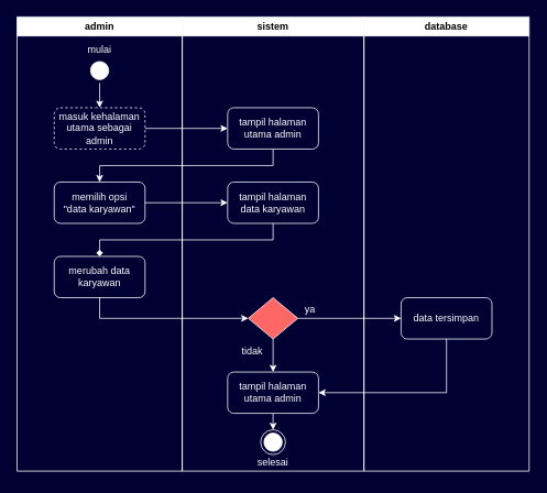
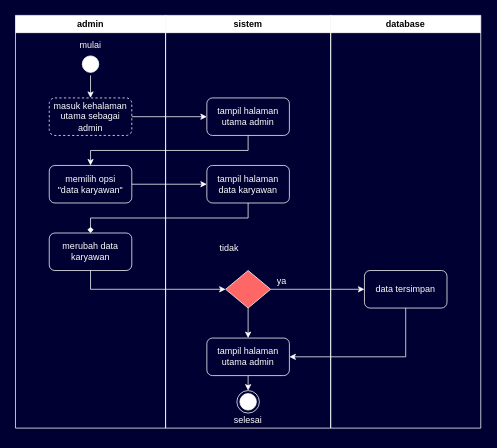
- <mxCell id="17" value="&lt;font color=&quot;#ffffff&quot;&gt;tidak&lt;/font&gt;" style="text;html=1;align=center;verticalAlign=middle;whiteSpace=wrap;rounded=0;" parent="9" vertex="1"><mxGeometry x="55" y="390" width="60" height="30" as="geometry" /></mxCell>
+ <mxCell id="17" value="&lt;font color=&quot;#ffffff&quot;&gt;tidak&lt;/font&gt;" style="text;html=1;align=center;verticalAlign=middle;whiteSpace=wrap;rounded=0;" parent="9" vertex="1"><mxGeometry x="55" y="295" width="60" height="30" as="geometry" /></mxCell>
